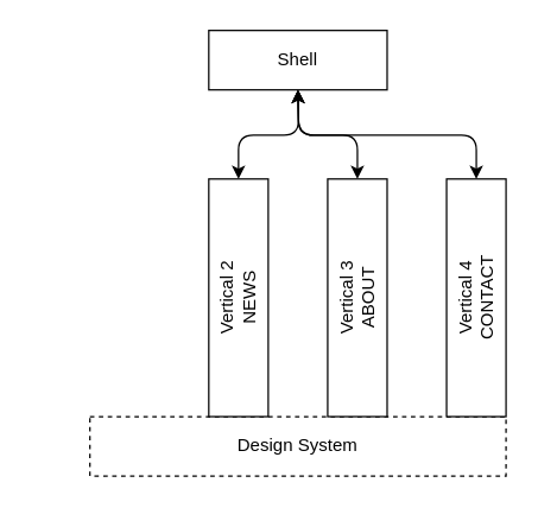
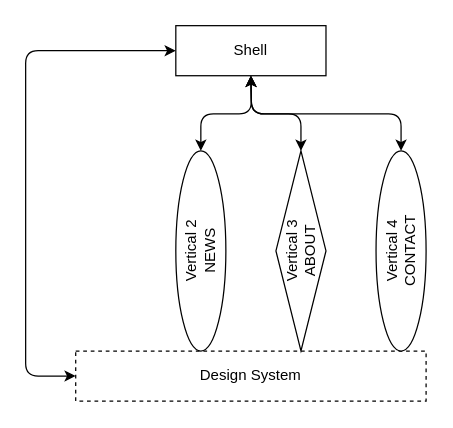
+ <mxCell id="2" style="edgeStyle=orthogonalEdgeStyle;html=1;exitX=0;exitY=0.5;exitDx=0;exitDy=0;entryX=0;entryY=0.5;entryDx=0;entryDy=0;startArrow=classic;startFill=1;" edge="1" parent="1" source="3" target="4"><mxGeometry relative="1" as="geometry"><Array as="points"><mxPoint x="20" y="300" /><mxPoint x="20" y="40" /></Array></mxGeometry></mxCell>
- <mxCell id="6" value="Vertical 2&lt;br&gt;NEWS" style="rounded=0;whiteSpace=wrap;html=1;horizontal=0;" vertex="1" parent="1"><mxGeometry x="140" y="120" width="40" height="160" as="geometry" /></mxCell>
+ <mxCell id="6" value="Vertical 2&lt;br&gt;NEWS" style="ellipse;whiteSpace=wrap;html=1;horizontal=0;" vertex="1" parent="1"><mxGeometry x="140" y="120" width="40" height="160" as="geometry" /></mxCell>
- <mxCell id="8" value="Vertical 3&lt;br&gt;ABOUT" style="rounded=0;whiteSpace=wrap;html=1;horizontal=0;" vertex="1" parent="1"><mxGeometry x="220" y="120" width="40" height="160" as="geometry" /></mxCell>
+ <mxCell id="8" value="Vertical 3&lt;br&gt;ABOUT" style="rhombus;whiteSpace=wrap;html=1;horizontal=0;" vertex="1" parent="1"><mxGeometry x="220" y="120" width="40" height="160" as="geometry" /></mxCell>
- <mxCell id="10" value="Vertical 4&lt;br&gt;CONTACT" style="rounded=0;whiteSpace=wrap;html=1;horizontal=0;" vertex="1" parent="1"><mxGeometry x="300" y="120" width="40" height="160" as="geometry" /></mxCell>
+ <mxCell id="10" value="Vertical 4&lt;br&gt;CONTACT" style="ellipse;whiteSpace=wrap;html=1;horizontal=0;" vertex="1" parent="1"><mxGeometry x="300" y="120" width="40" height="160" as="geometry" /></mxCell>
